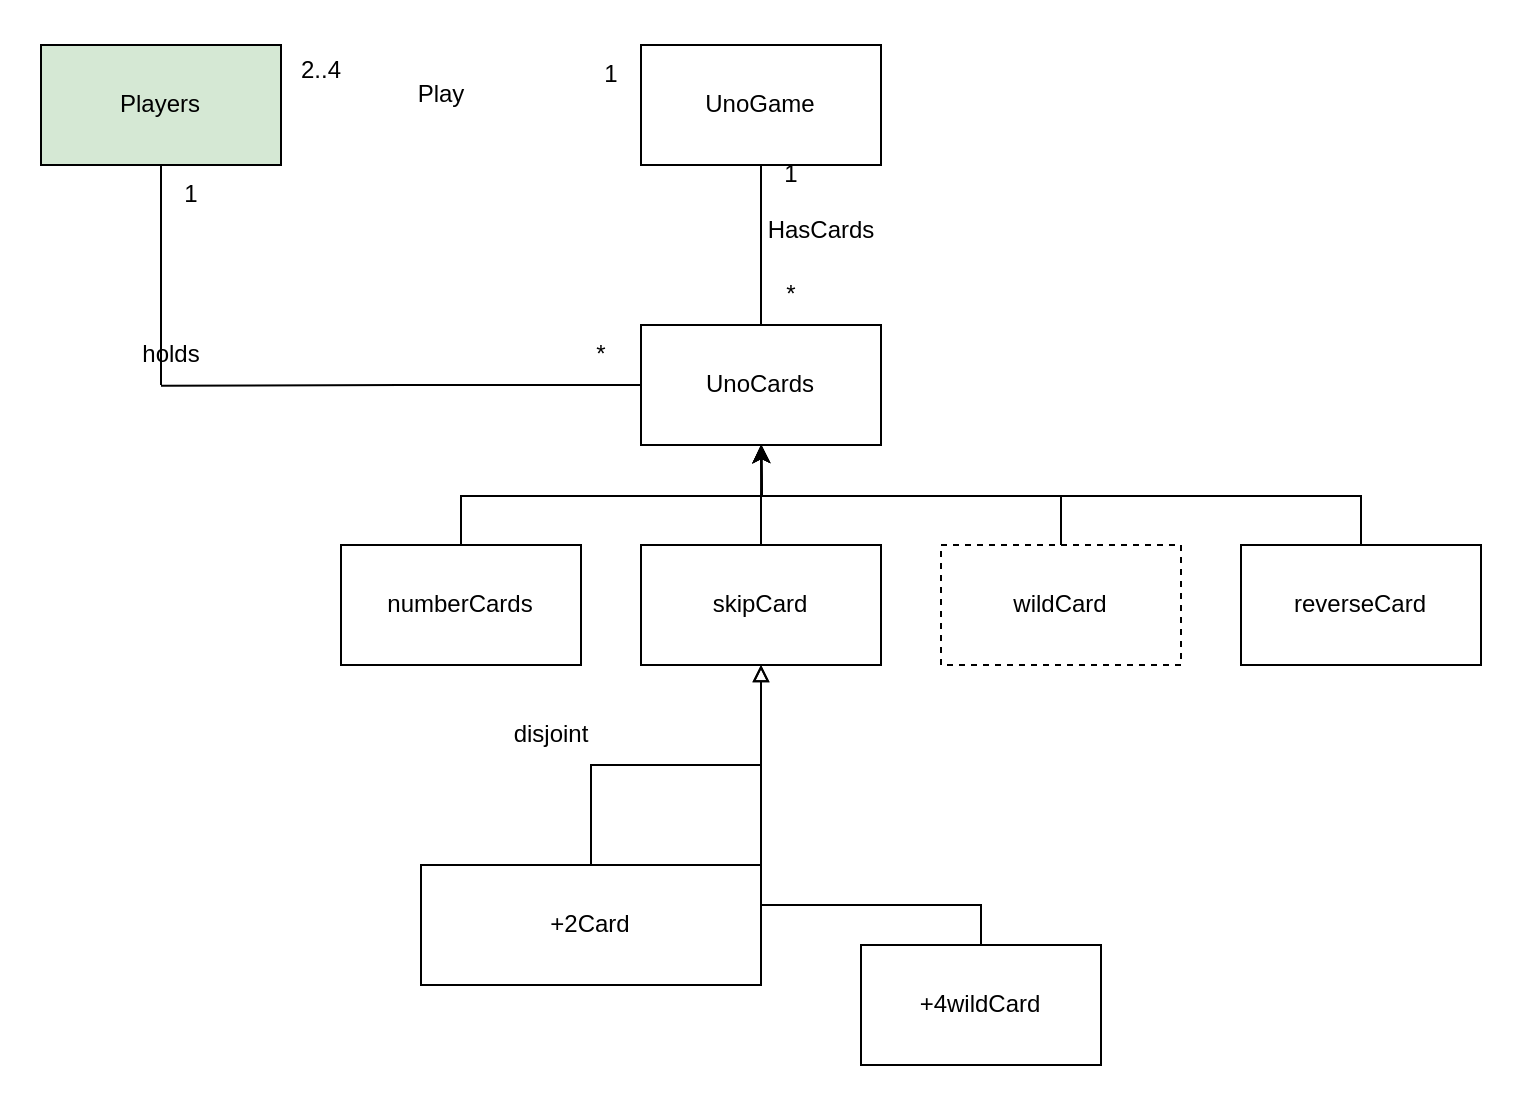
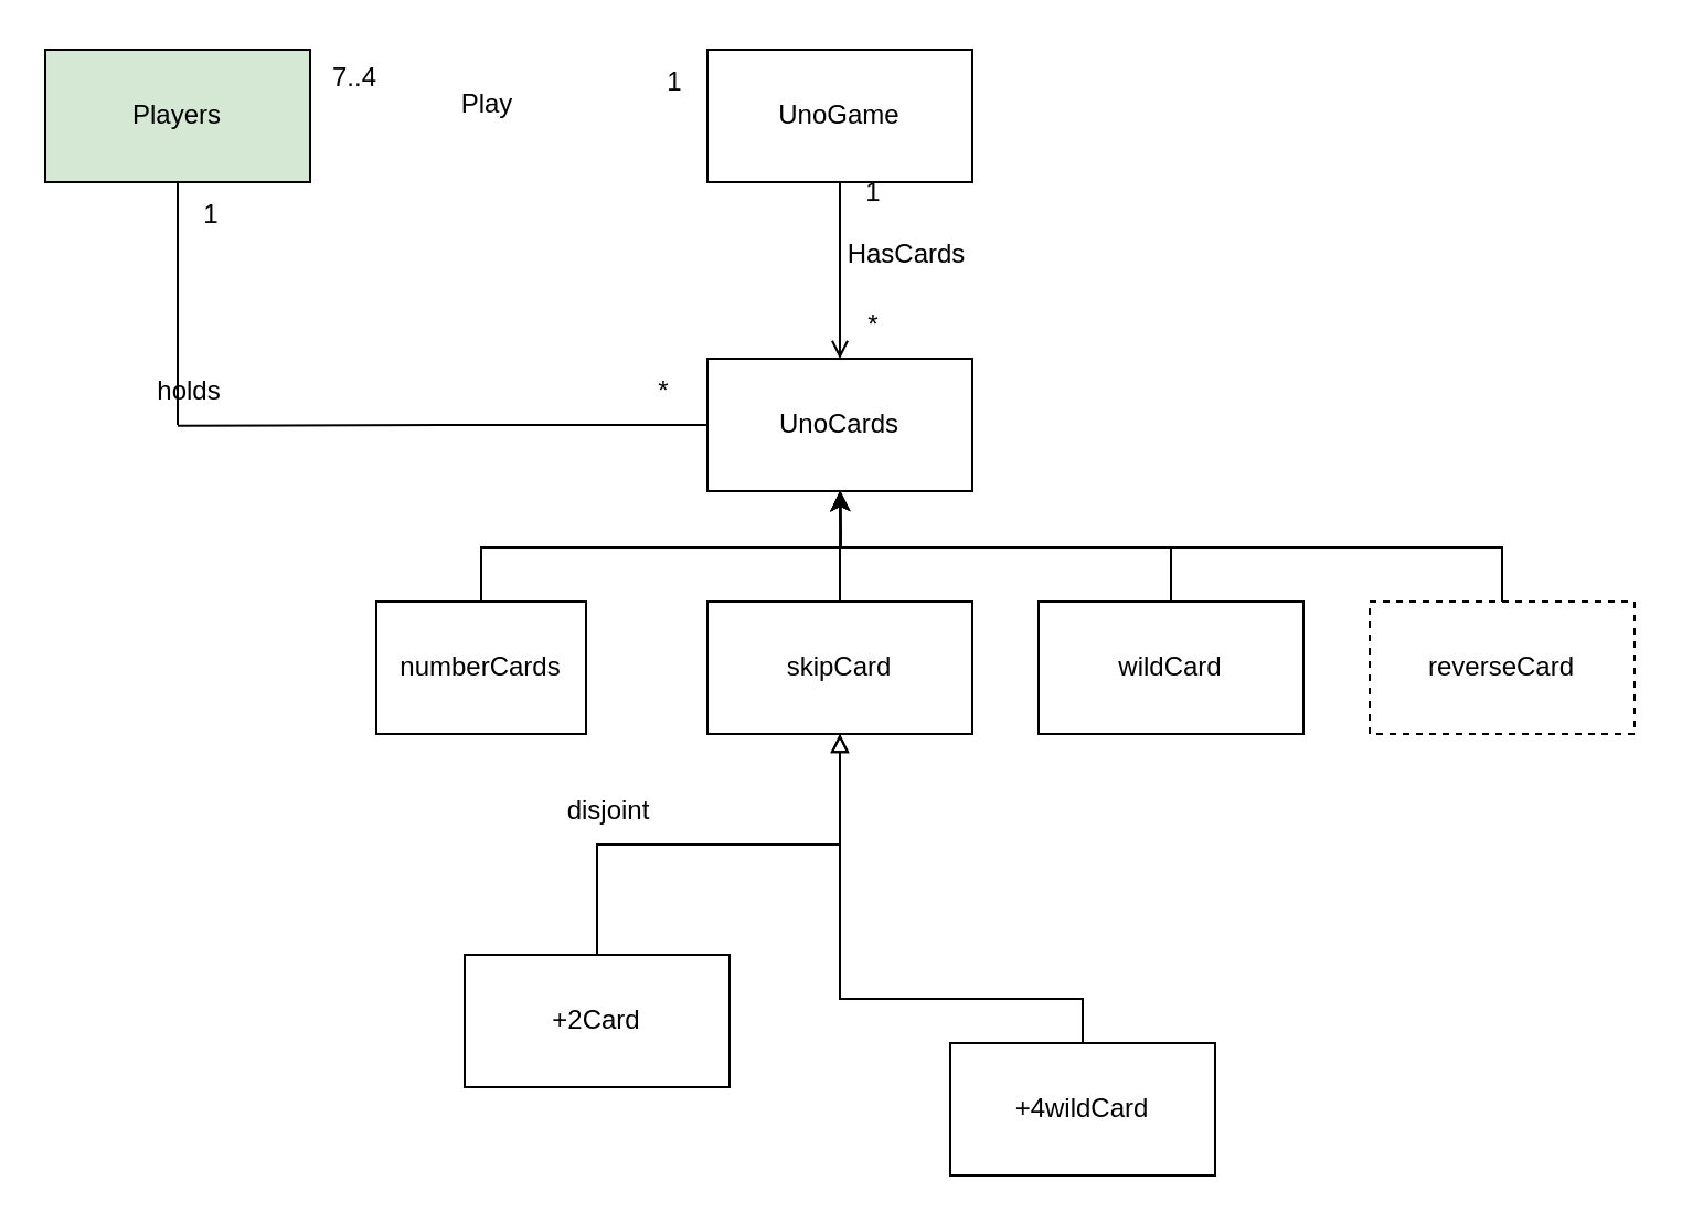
- <mxCell id="7" value="2..4" style="text;html=1;align=center;verticalAlign=middle;resizable=0;points=[];autosize=1;strokeColor=none;fillColor=none;" vertex="1" parent="1"><mxGeometry x="140" y="20" width="40" height="30" as="geometry" /></mxCell>
+ <mxCell id="7" value="7..4" style="text;html=1;align=center;verticalAlign=middle;resizable=0;points=[];autosize=1;strokeColor=none;fillColor=none;" vertex="1" parent="1"><mxGeometry x="140" y="20" width="40" height="30" as="geometry" /></mxCell>
- <mxCell id="4" style="edgeStyle=orthogonalEdgeStyle;rounded=0;orthogonalLoop=1;jettySize=auto;html=1;exitX=0.5;exitY=1;exitDx=0;exitDy=0;endArrow=none;endFill=0;entryX=0.5;entryY=0;entryDx=0;entryDy=0;" edge="1" parent="1" source="5" target="10"><mxGeometry relative="1" as="geometry"><mxPoint x="380" y="152" as="targetPoint" /><Array as="points"><mxPoint x="380" y="162" /></Array></mxGeometry></mxCell>
+ <mxCell id="4" style="edgeStyle=orthogonalEdgeStyle;rounded=0;orthogonalLoop=1;jettySize=auto;html=1;exitX=0.5;exitY=1;exitDx=0;exitDy=0;endArrow=open;endFill=0;entryX=0.5;entryY=0;entryDx=0;entryDy=0;" edge="1" parent="1" source="5" target="10"><mxGeometry relative="1" as="geometry"><mxPoint x="380" y="152" as="targetPoint" /><Array as="points"><mxPoint x="380" y="162" /></Array></mxGeometry></mxCell>
- <mxCell id="22" value="numberCards" style="rounded=0;whiteSpace=wrap;html=1;" vertex="1" parent="1"><mxGeometry x="170" y="272" width="120" height="60" as="geometry" /></mxCell>
+ <mxCell id="22" value="numberCards" style="rounded=0;whiteSpace=wrap;html=1;" vertex="1" parent="1"><mxGeometry x="170" y="272" width="95" height="60" as="geometry" /></mxCell>
- <mxCell id="18" value="wildCard" style="rounded=0;whiteSpace=wrap;html=1;dashed=1;" vertex="1" parent="1"><mxGeometry x="470" y="272" width="120" height="60" as="geometry" /></mxCell>
+ <mxCell id="18" value="wildCard" style="rounded=0;whiteSpace=wrap;html=1;" vertex="1" parent="1"><mxGeometry x="470" y="272" width="120" height="60" as="geometry" /></mxCell>
- <mxCell id="20" value="reverseCard" style="rounded=0;whiteSpace=wrap;html=1;" vertex="1" parent="1"><mxGeometry x="620" y="272" width="120" height="60" as="geometry" /></mxCell>
+ <mxCell id="20" value="reverseCard" style="rounded=0;whiteSpace=wrap;html=1;dashed=1;" vertex="1" parent="1"><mxGeometry x="620" y="272" width="120" height="60" as="geometry" /></mxCell>
- <mxCell id="16" value="+2Card" style="rounded=0;whiteSpace=wrap;html=1;" vertex="1" parent="1"><mxGeometry x="210" y="432" width="170" height="60" as="geometry" /></mxCell>
+ <mxCell id="16" value="+2Card" style="rounded=0;whiteSpace=wrap;html=1;" vertex="1" parent="1"><mxGeometry x="210" y="432" width="120" height="60" as="geometry" /></mxCell>
